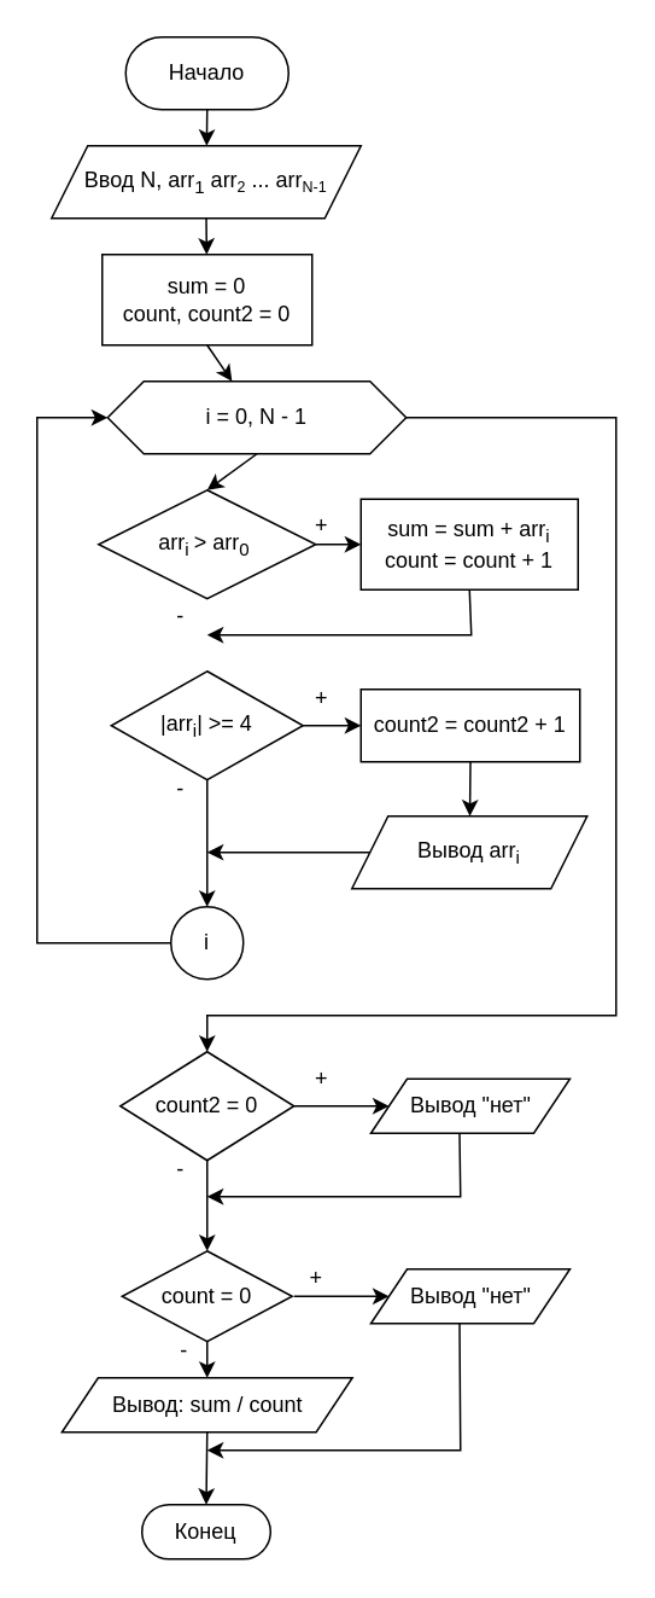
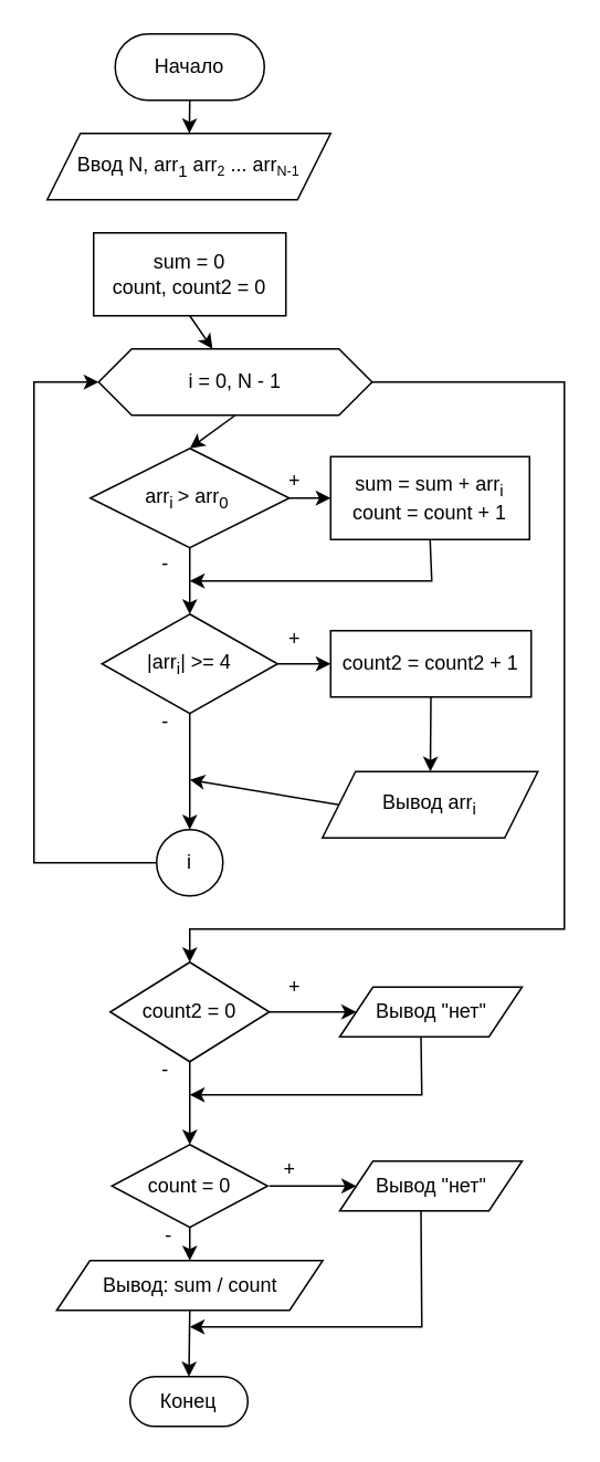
- <mxCell id="13" value="" style="endArrow=classic;html=1;rounded=0;exitX=0.5;exitY=1;exitDx=0;exitDy=0;" parent="1" source="3" target="5" edge="1"><mxGeometry width="50" height="50" relative="1" as="geometry"><mxPoint x="-90" y="240" as="sourcePoint" /><mxPoint x="-40" y="190" as="targetPoint" /></mxGeometry></mxCell>
+ <mxCell id="16" value="" style="endArrow=classic;html=1;rounded=0;exitX=0.5;exitY=1;exitDx=0;exitDy=0;entryX=0.5;entryY=0;entryDx=0;entryDy=0;" parent="1" source="6" target="8" edge="1"><mxGeometry width="50" height="50" relative="1" as="geometry"><mxPoint x="-50" y="410" as="sourcePoint" /><mxPoint x="0" y="360" as="targetPoint" /></mxGeometry></mxCell>
- <mxCell id="10" value="Вывод arr&lt;sub&gt;i&lt;/sub&gt;" style="shape=parallelogram;perimeter=parallelogramPerimeter;whiteSpace=wrap;html=1;fixedSize=1;" parent="1" vertex="1"><mxGeometry x="194" y="450" width="130" height="40" as="geometry" /></mxCell>
+ <mxCell id="10" value="Вывод arr&lt;sub&gt;i&lt;/sub&gt;" style="shape=parallelogram;perimeter=parallelogramPerimeter;whiteSpace=wrap;html=1;fixedSize=1;" parent="1" vertex="1"><mxGeometry x="194" y="465" width="130" height="40" as="geometry" /></mxCell>
